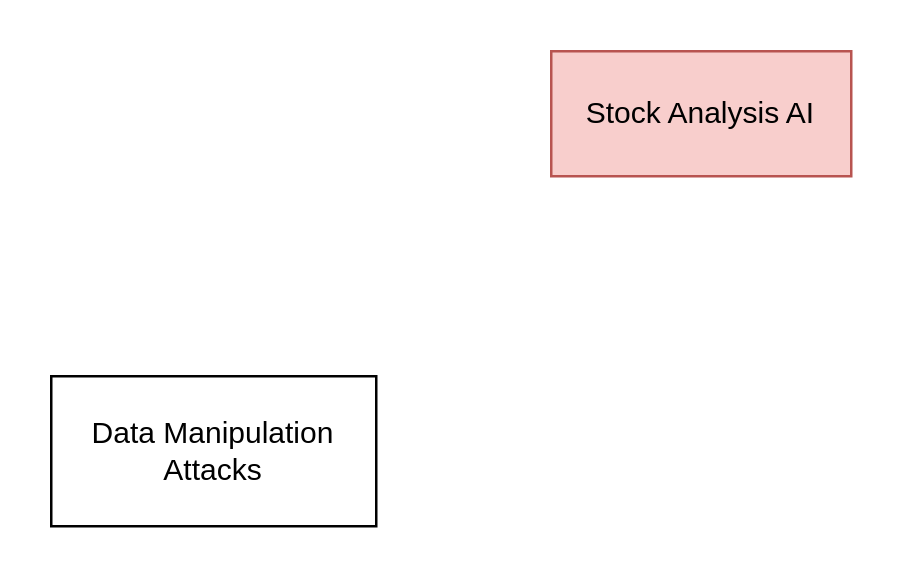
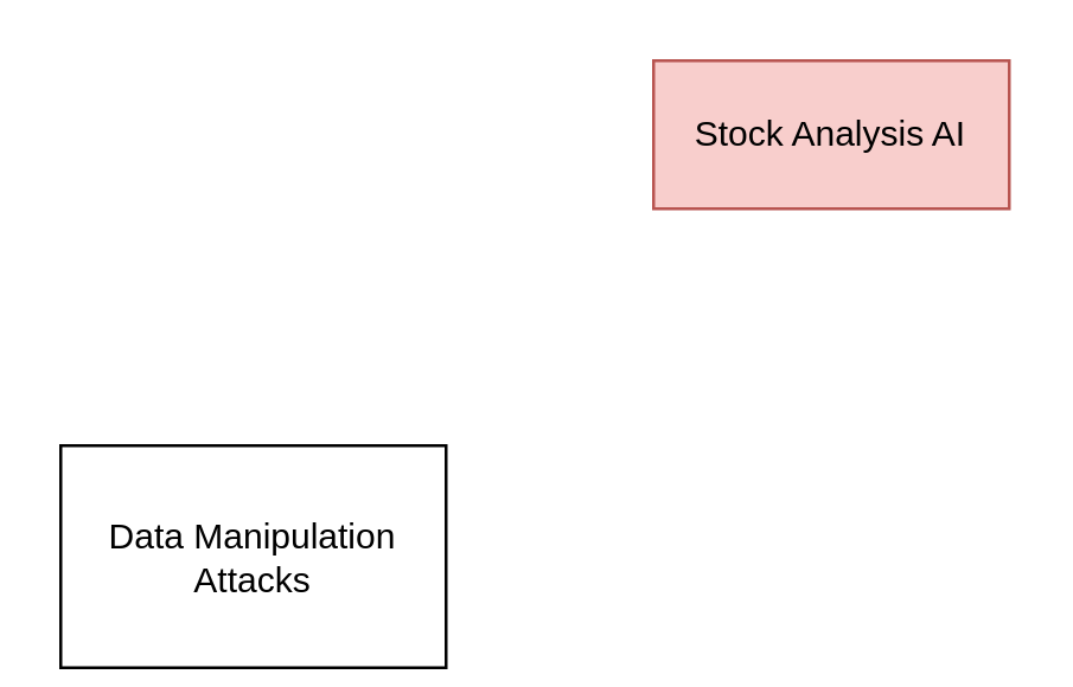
- <mxCell id="3" value="Data Manipulation Attacks" style="rounded=0;whiteSpace=wrap;html=1;strokeColor=default;align=center;verticalAlign=middle;fillColor=default;" vertex="1" parent="1"><mxGeometry x="20" y="150" width="130" height="60" as="geometry" /></mxCell>
+ <mxCell id="3" value="Data Manipulation Attacks" style="rounded=0;whiteSpace=wrap;html=1;strokeColor=default;align=center;verticalAlign=middle;fillColor=default;" vertex="1" parent="1"><mxGeometry x="20" y="150" width="130" height="75" as="geometry" /></mxCell>
